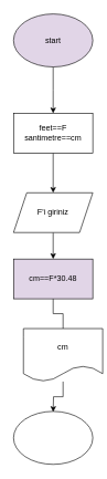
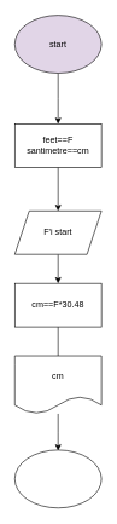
- <mxCell id="7" value="F'i giriniz" style="shape=parallelogram;perimeter=parallelogramPerimeter;whiteSpace=wrap;html=1;fixedSize=1;" vertex="1" parent="1"><mxGeometry x="20" y="290" width="120" height="60" as="geometry" /></mxCell>
+ <mxCell id="7" value="F'i start" style="shape=parallelogram;perimeter=parallelogramPerimeter;whiteSpace=wrap;html=1;fixedSize=1;" vertex="1" parent="1"><mxGeometry x="20" y="290" width="120" height="60" as="geometry" /></mxCell>
- <mxCell id="9" value="cm==F*30.48" style="rounded=0;whiteSpace=wrap;html=1;fillColor=#e1d5e7;" vertex="1" parent="1"><mxGeometry x="20" y="390" width="120" height="60" as="geometry" /></mxCell>
+ <mxCell id="9" value="cm==F*30.48" style="rounded=0;whiteSpace=wrap;html=1;" vertex="1" parent="1"><mxGeometry x="20" y="390" width="120" height="60" as="geometry" /></mxCell>
- <mxCell id="11" value="cm" style="shape=document;whiteSpace=wrap;html=1;boundedLbl=1;" vertex="1" parent="1"><mxGeometry x="35" y="495" width="120" height="80" as="geometry" /></mxCell>
+ <mxCell id="11" value="cm" style="shape=document;whiteSpace=wrap;html=1;boundedLbl=1;" vertex="1" parent="1"><mxGeometry x="20" y="490" width="120" height="80" as="geometry" /></mxCell>
